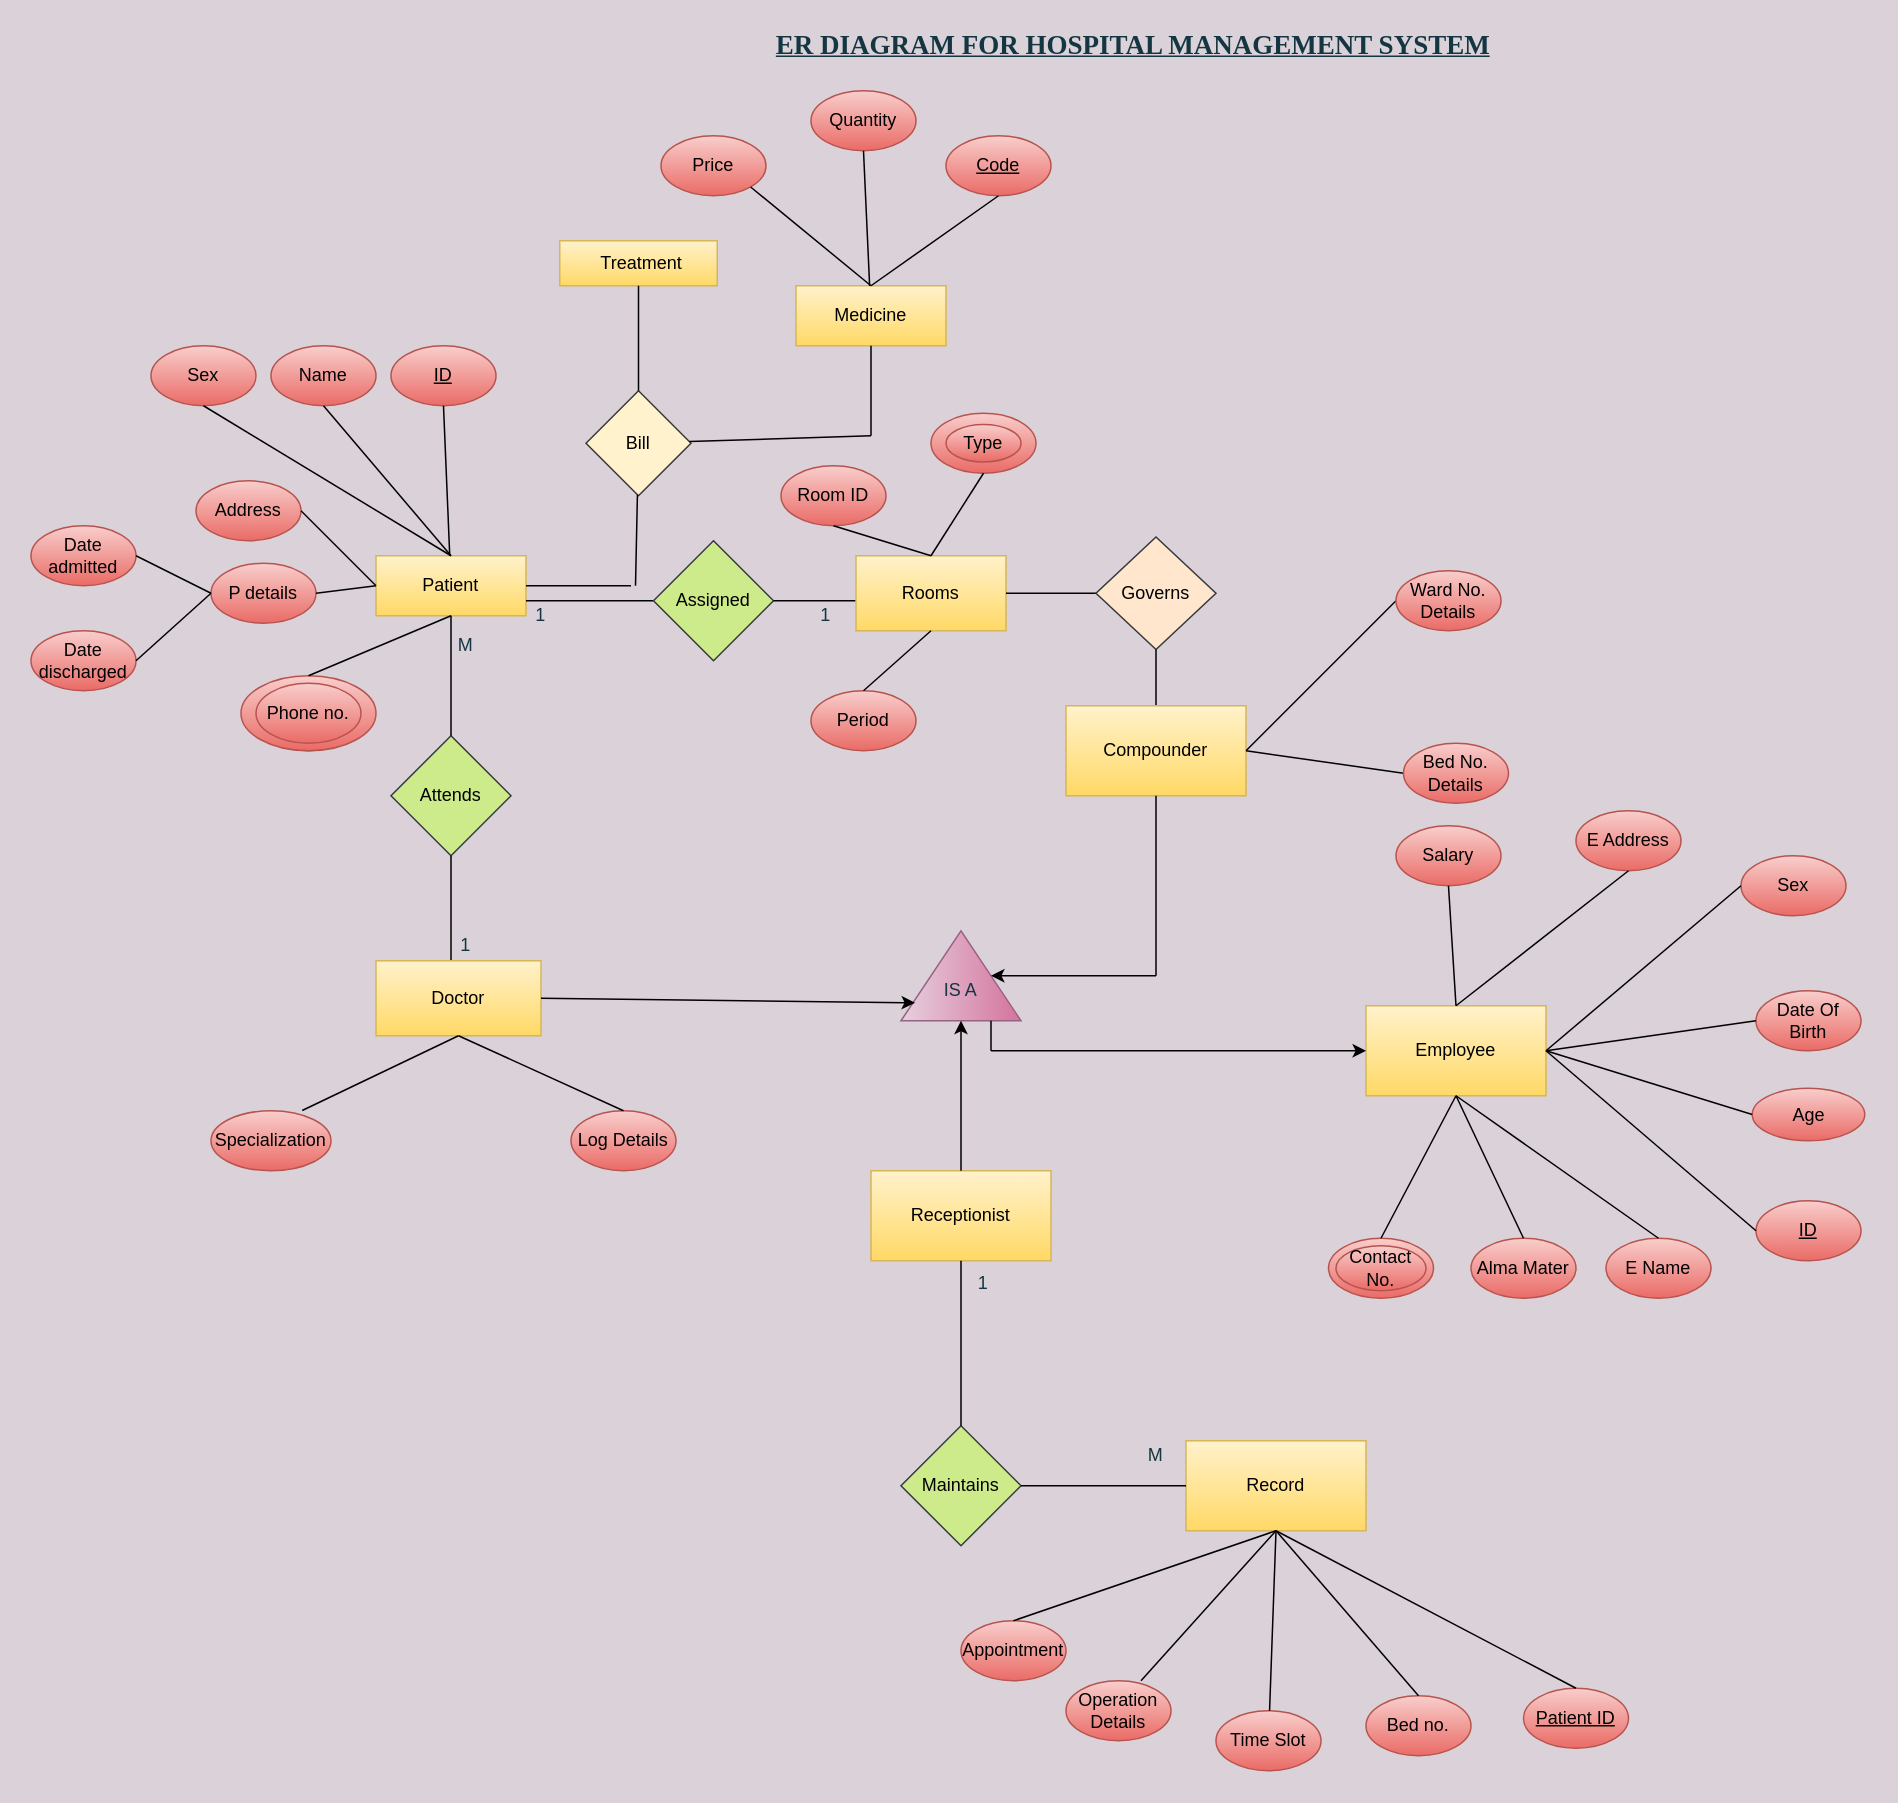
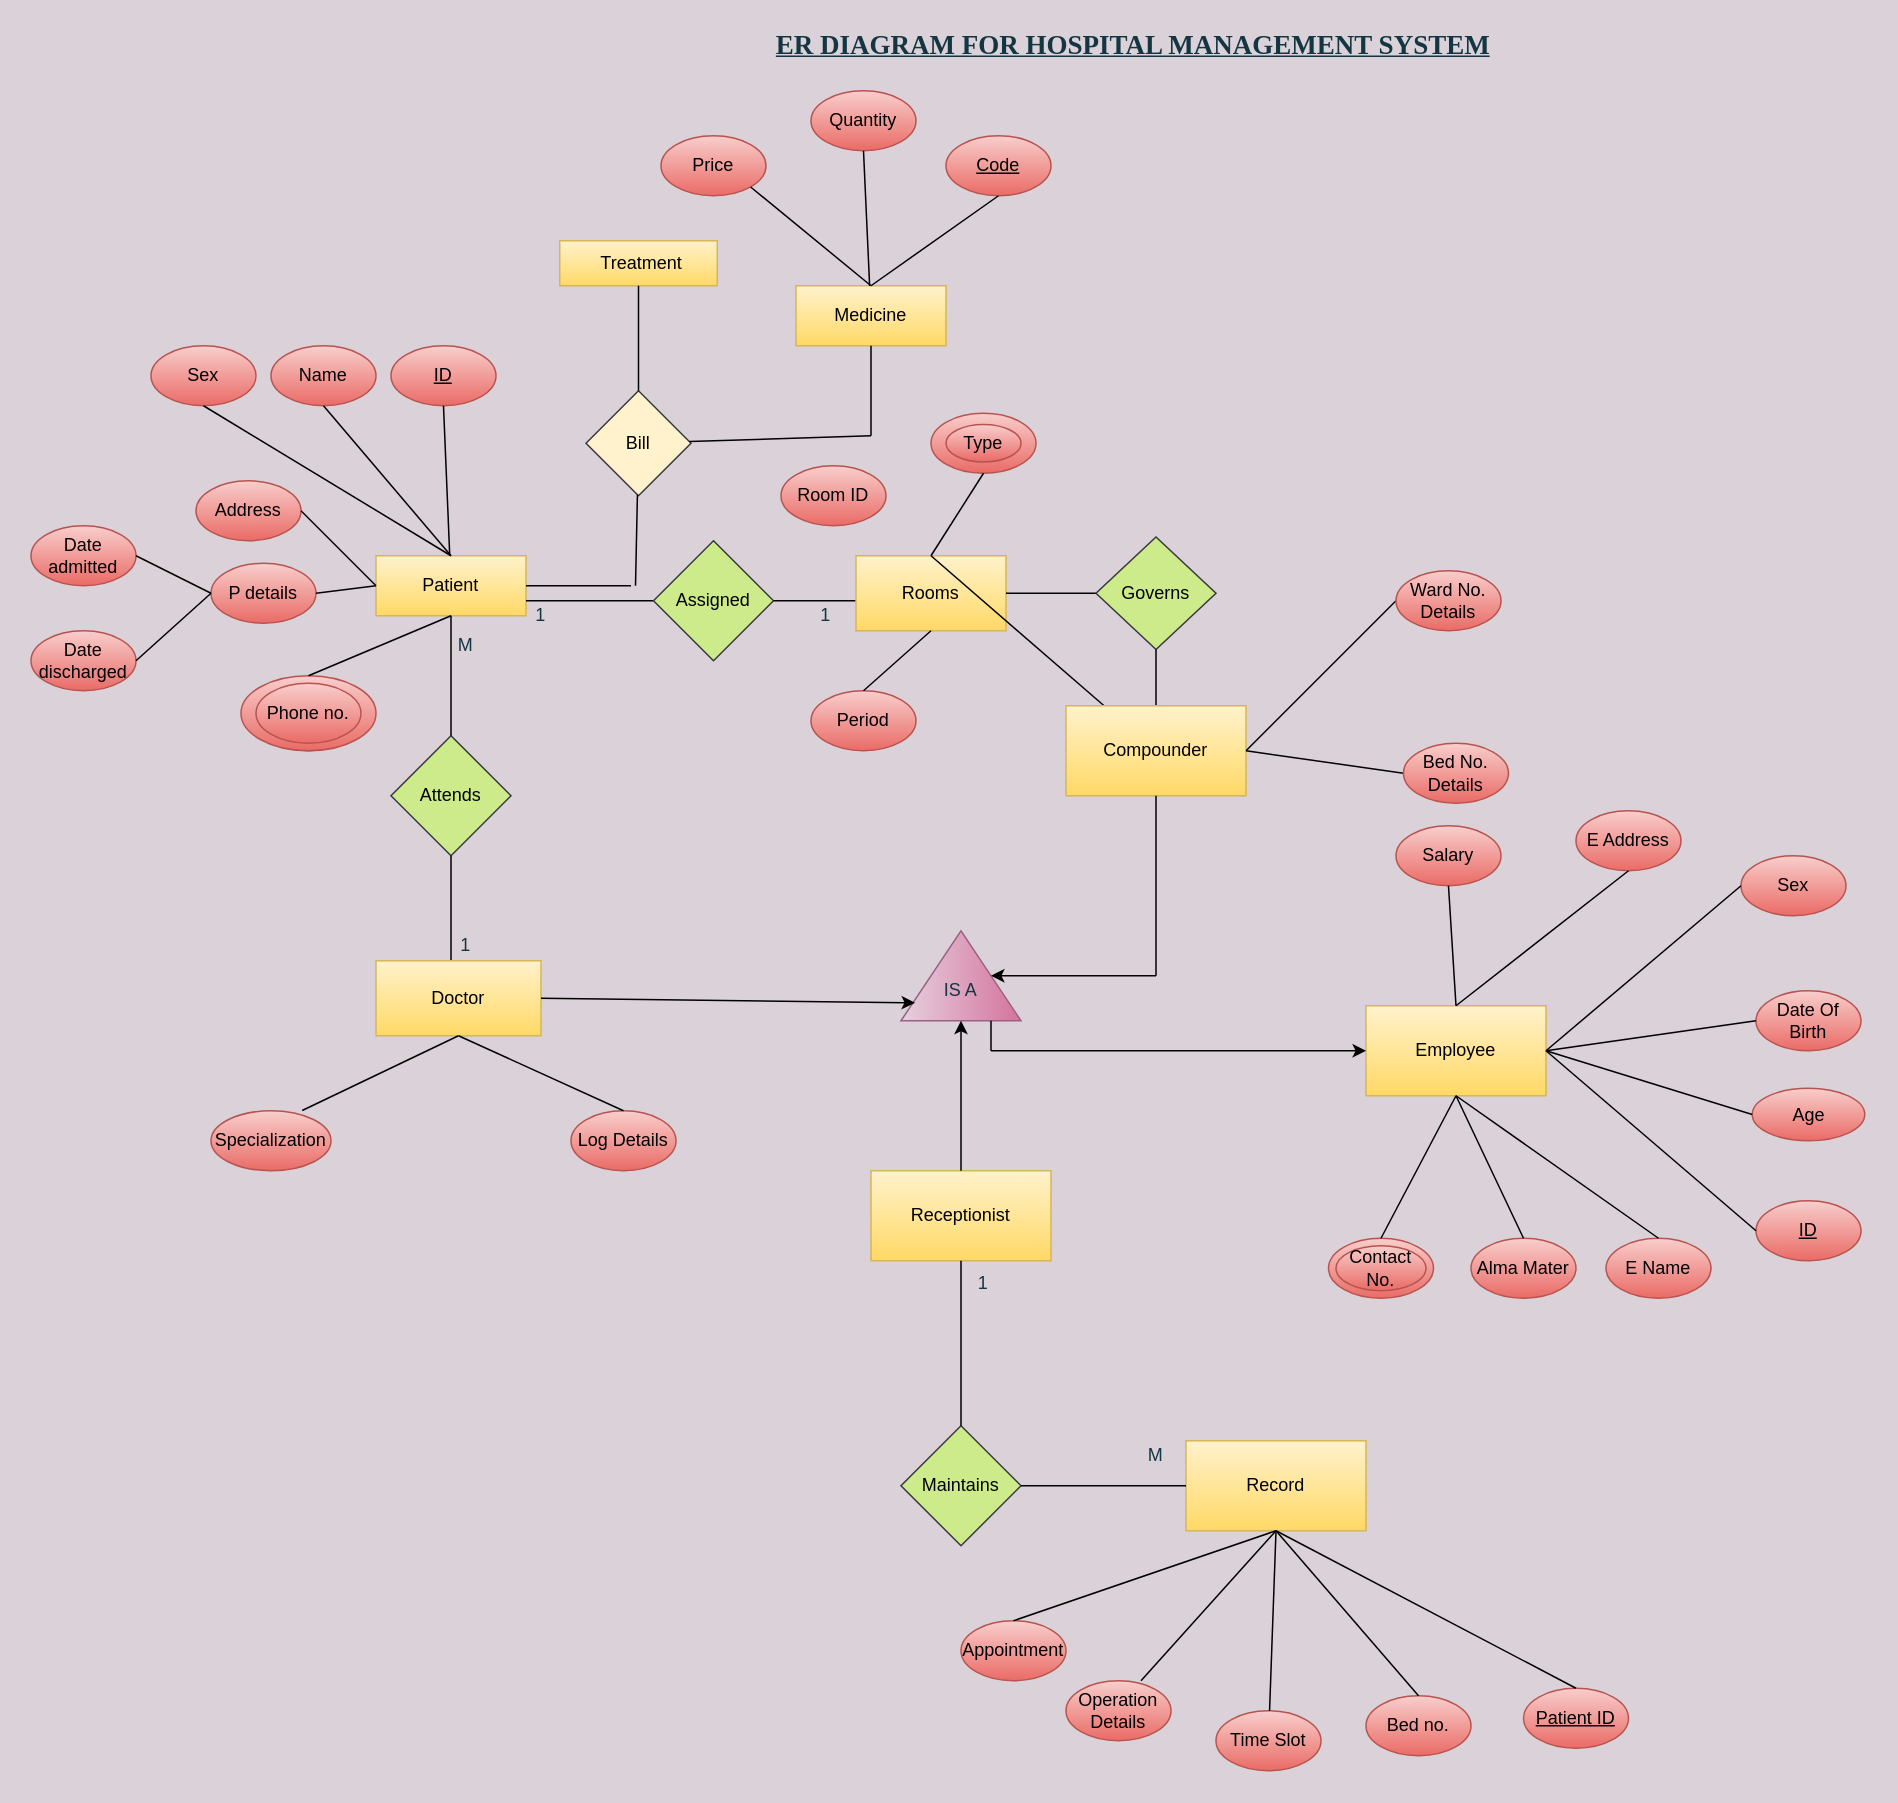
- <mxCell id="46" value="" style="endArrow=none;html=1;entryX=0.5;entryY=1;entryDx=0;entryDy=0;exitX=0.5;exitY=0;exitDx=0;exitDy=0;fontColor=#143642;labelBackgroundColor=#DAD2D8;" parent="1" source="41" target="43" edge="1"><mxGeometry width="50" height="50" relative="1" as="geometry"><mxPoint x="390" y="490" as="sourcePoint" /><mxPoint x="440" y="440" as="targetPoint" /></mxGeometry></mxCell>
+ <mxCell id="46" value="" style="endArrow=none;html=1;exitX=0.5;exitY=0;exitDx=0;exitDy=0;fontColor=#143642;labelBackgroundColor=#DAD2D8;" parent="1" source="41" target="51" edge="1"><mxGeometry width="50" height="50" relative="1" as="geometry"><mxPoint x="390" y="490" as="sourcePoint" /><mxPoint x="440" y="440" as="targetPoint" /></mxGeometry></mxCell>
- <mxCell id="49" value="Governs" style="rhombus;whiteSpace=wrap;html=1;fillColor=#ffe6cc;strokeColor=#36393d;" parent="1" vertex="1"><mxGeometry x="730" y="357.5" width="80" height="75" as="geometry" /></mxCell>
+ <mxCell id="49" value="Governs" style="rhombus;whiteSpace=wrap;html=1;fillColor=#cdeb8b;strokeColor=#36393d;" parent="1" vertex="1"><mxGeometry x="730" y="357.5" width="80" height="75" as="geometry" /></mxCell>
